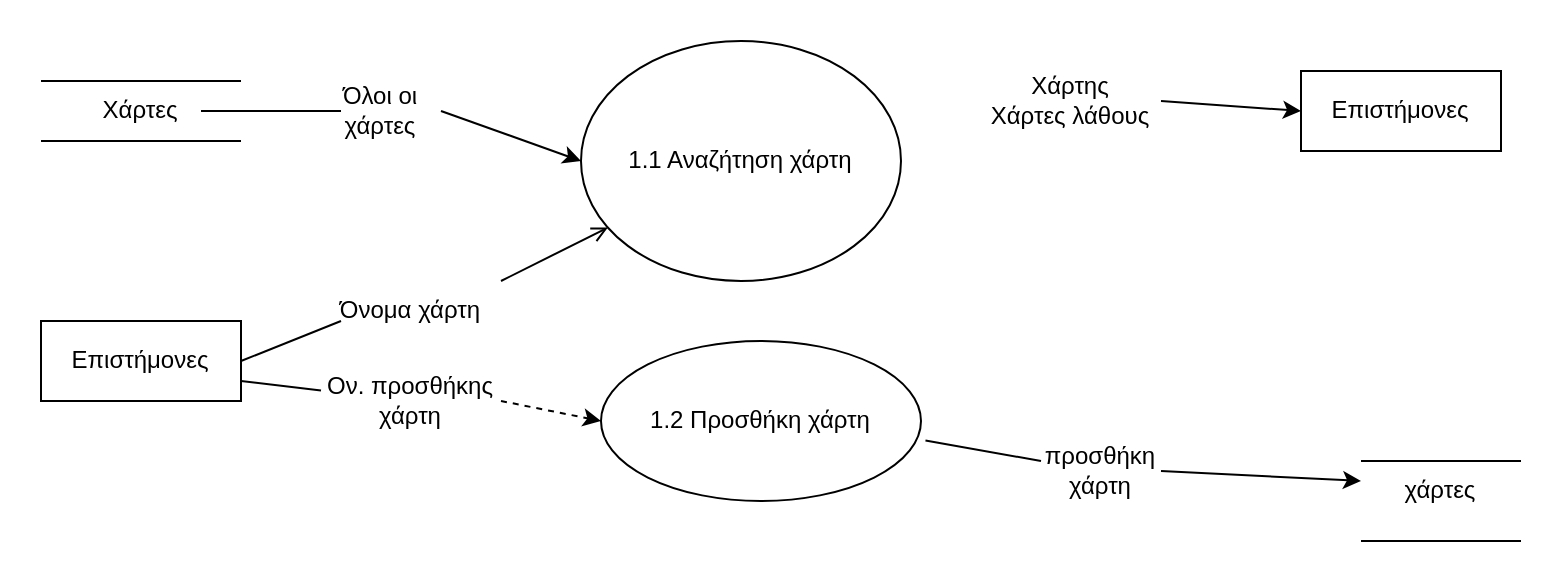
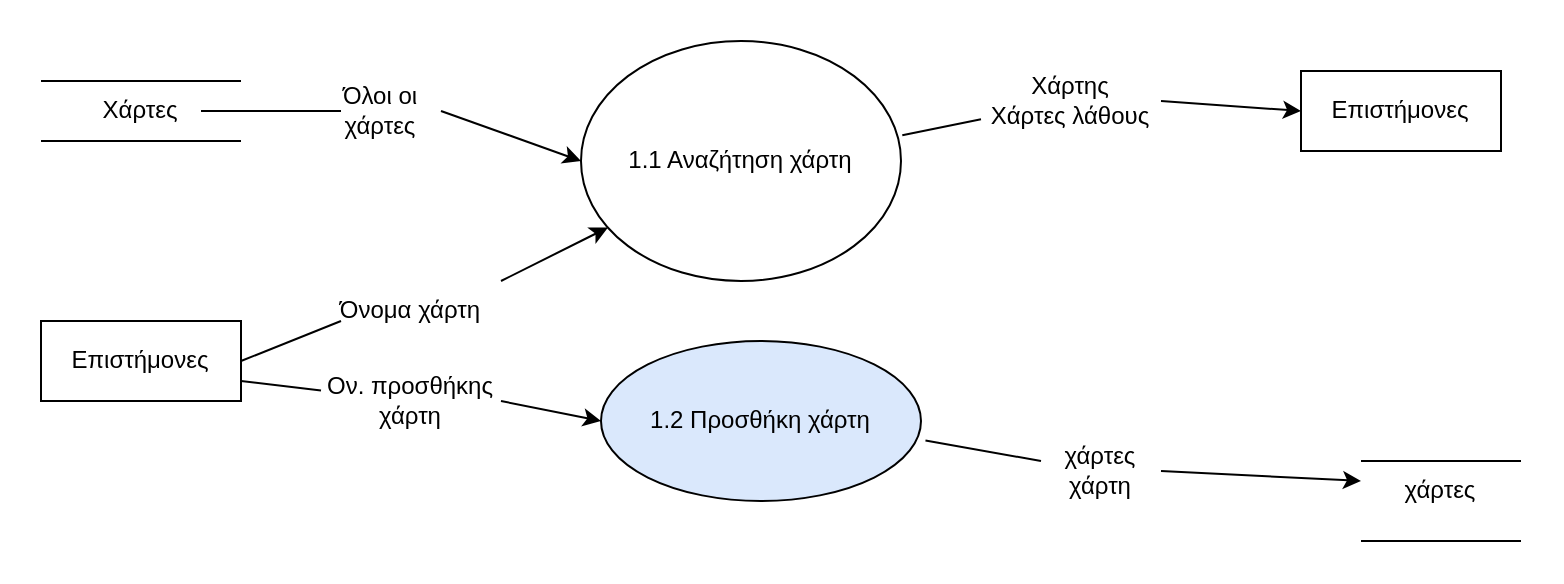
+ <mxCell id="24" value="" style="endArrow=none;html=1;rounded=0;exitX=1.004;exitY=0.393;exitDx=0;exitDy=0;exitPerimeter=0;" edge="1" parent="1" source="3" target="25"><mxGeometry width="50" height="50" relative="1" as="geometry"><mxPoint x="480" y="60" as="sourcePoint" /><mxPoint x="520" y="50" as="targetPoint" /></mxGeometry></mxCell>
- <mxCell id="13" value="" style="endArrow=open;html=1;rounded=0;exitX=1;exitY=0;exitDx=0;exitDy=0;" edge="1" parent="1" source="12" target="3"><mxGeometry width="50" height="50" relative="1" as="geometry"><mxPoint x="240" y="150" as="sourcePoint" /><mxPoint x="290" y="100" as="targetPoint" /></mxGeometry></mxCell>
+ <mxCell id="13" value="" style="endArrow=classic;html=1;rounded=0;exitX=1;exitY=0;exitDx=0;exitDy=0;" edge="1" parent="1" source="12" target="3"><mxGeometry width="50" height="50" relative="1" as="geometry"><mxPoint x="240" y="150" as="sourcePoint" /><mxPoint x="290" y="100" as="targetPoint" /></mxGeometry></mxCell>
- <mxCell id="16" value="" style="endArrow=classic;html=1;rounded=0;exitX=1;exitY=0.5;exitDx=0;exitDy=0;entryX=0;entryY=0.5;entryDx=0;entryDy=0;dashed=1;" edge="1" parent="1" source="15" target="4"><mxGeometry width="50" height="50" relative="1" as="geometry"><mxPoint x="290" y="220" as="sourcePoint" /><mxPoint x="340" y="170" as="targetPoint" /></mxGeometry></mxCell>
+ <mxCell id="16" value="" style="endArrow=classic;html=1;rounded=0;exitX=1;exitY=0.5;exitDx=0;exitDy=0;entryX=0;entryY=0.5;entryDx=0;entryDy=0;" edge="1" parent="1" source="15" target="4"><mxGeometry width="50" height="50" relative="1" as="geometry"><mxPoint x="290" y="220" as="sourcePoint" /><mxPoint x="340" y="170" as="targetPoint" /></mxGeometry></mxCell>
- <mxCell id="4" value="1.2 Προσθήκη χάρτη" style="ellipse;whiteSpace=wrap;html=1;align=center;" vertex="1" parent="1"><mxGeometry x="300" y="170" width="160" height="80" as="geometry" /></mxCell>
+ <mxCell id="4" value="1.2 Προσθήκη χάρτη" style="ellipse;whiteSpace=wrap;html=1;align=center;fillColor=#dae8fc;" vertex="1" parent="1"><mxGeometry x="300" y="170" width="160" height="80" as="geometry" /></mxCell>
- <mxCell id="21" value="προσθήκη χάρτη" style="text;html=1;strokeColor=none;fillColor=none;align=center;verticalAlign=middle;whiteSpace=wrap;rounded=0;" vertex="1" parent="1"><mxGeometry x="520" y="220" width="60" height="30" as="geometry" /></mxCell>
+ <mxCell id="21" value="χάρτες χάρτη" style="text;html=1;strokeColor=none;fillColor=none;align=center;verticalAlign=middle;whiteSpace=wrap;rounded=0;" vertex="1" parent="1"><mxGeometry x="520" y="220" width="60" height="30" as="geometry" /></mxCell>
